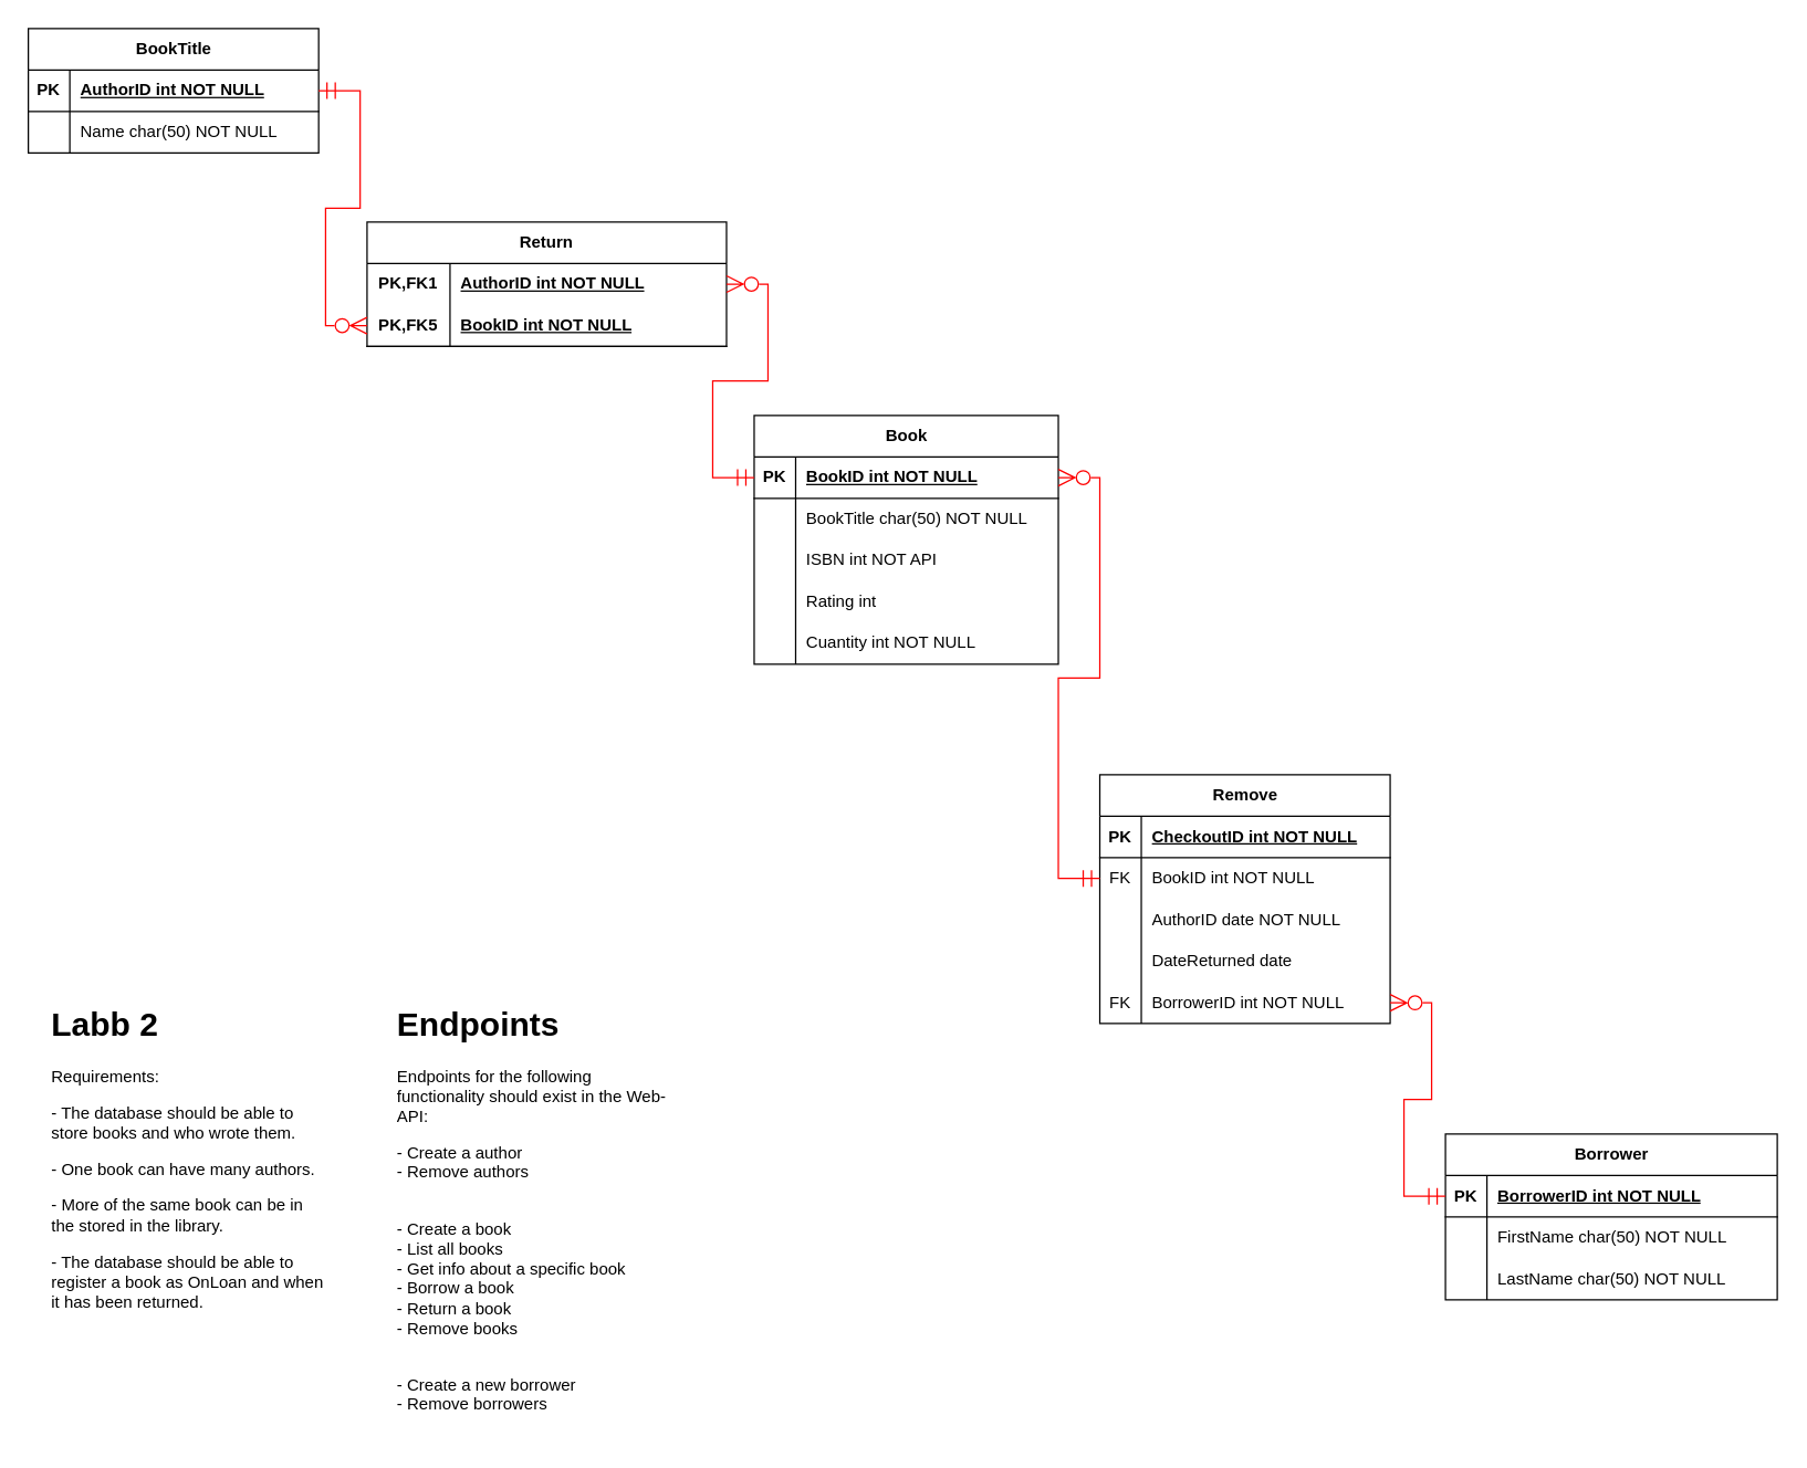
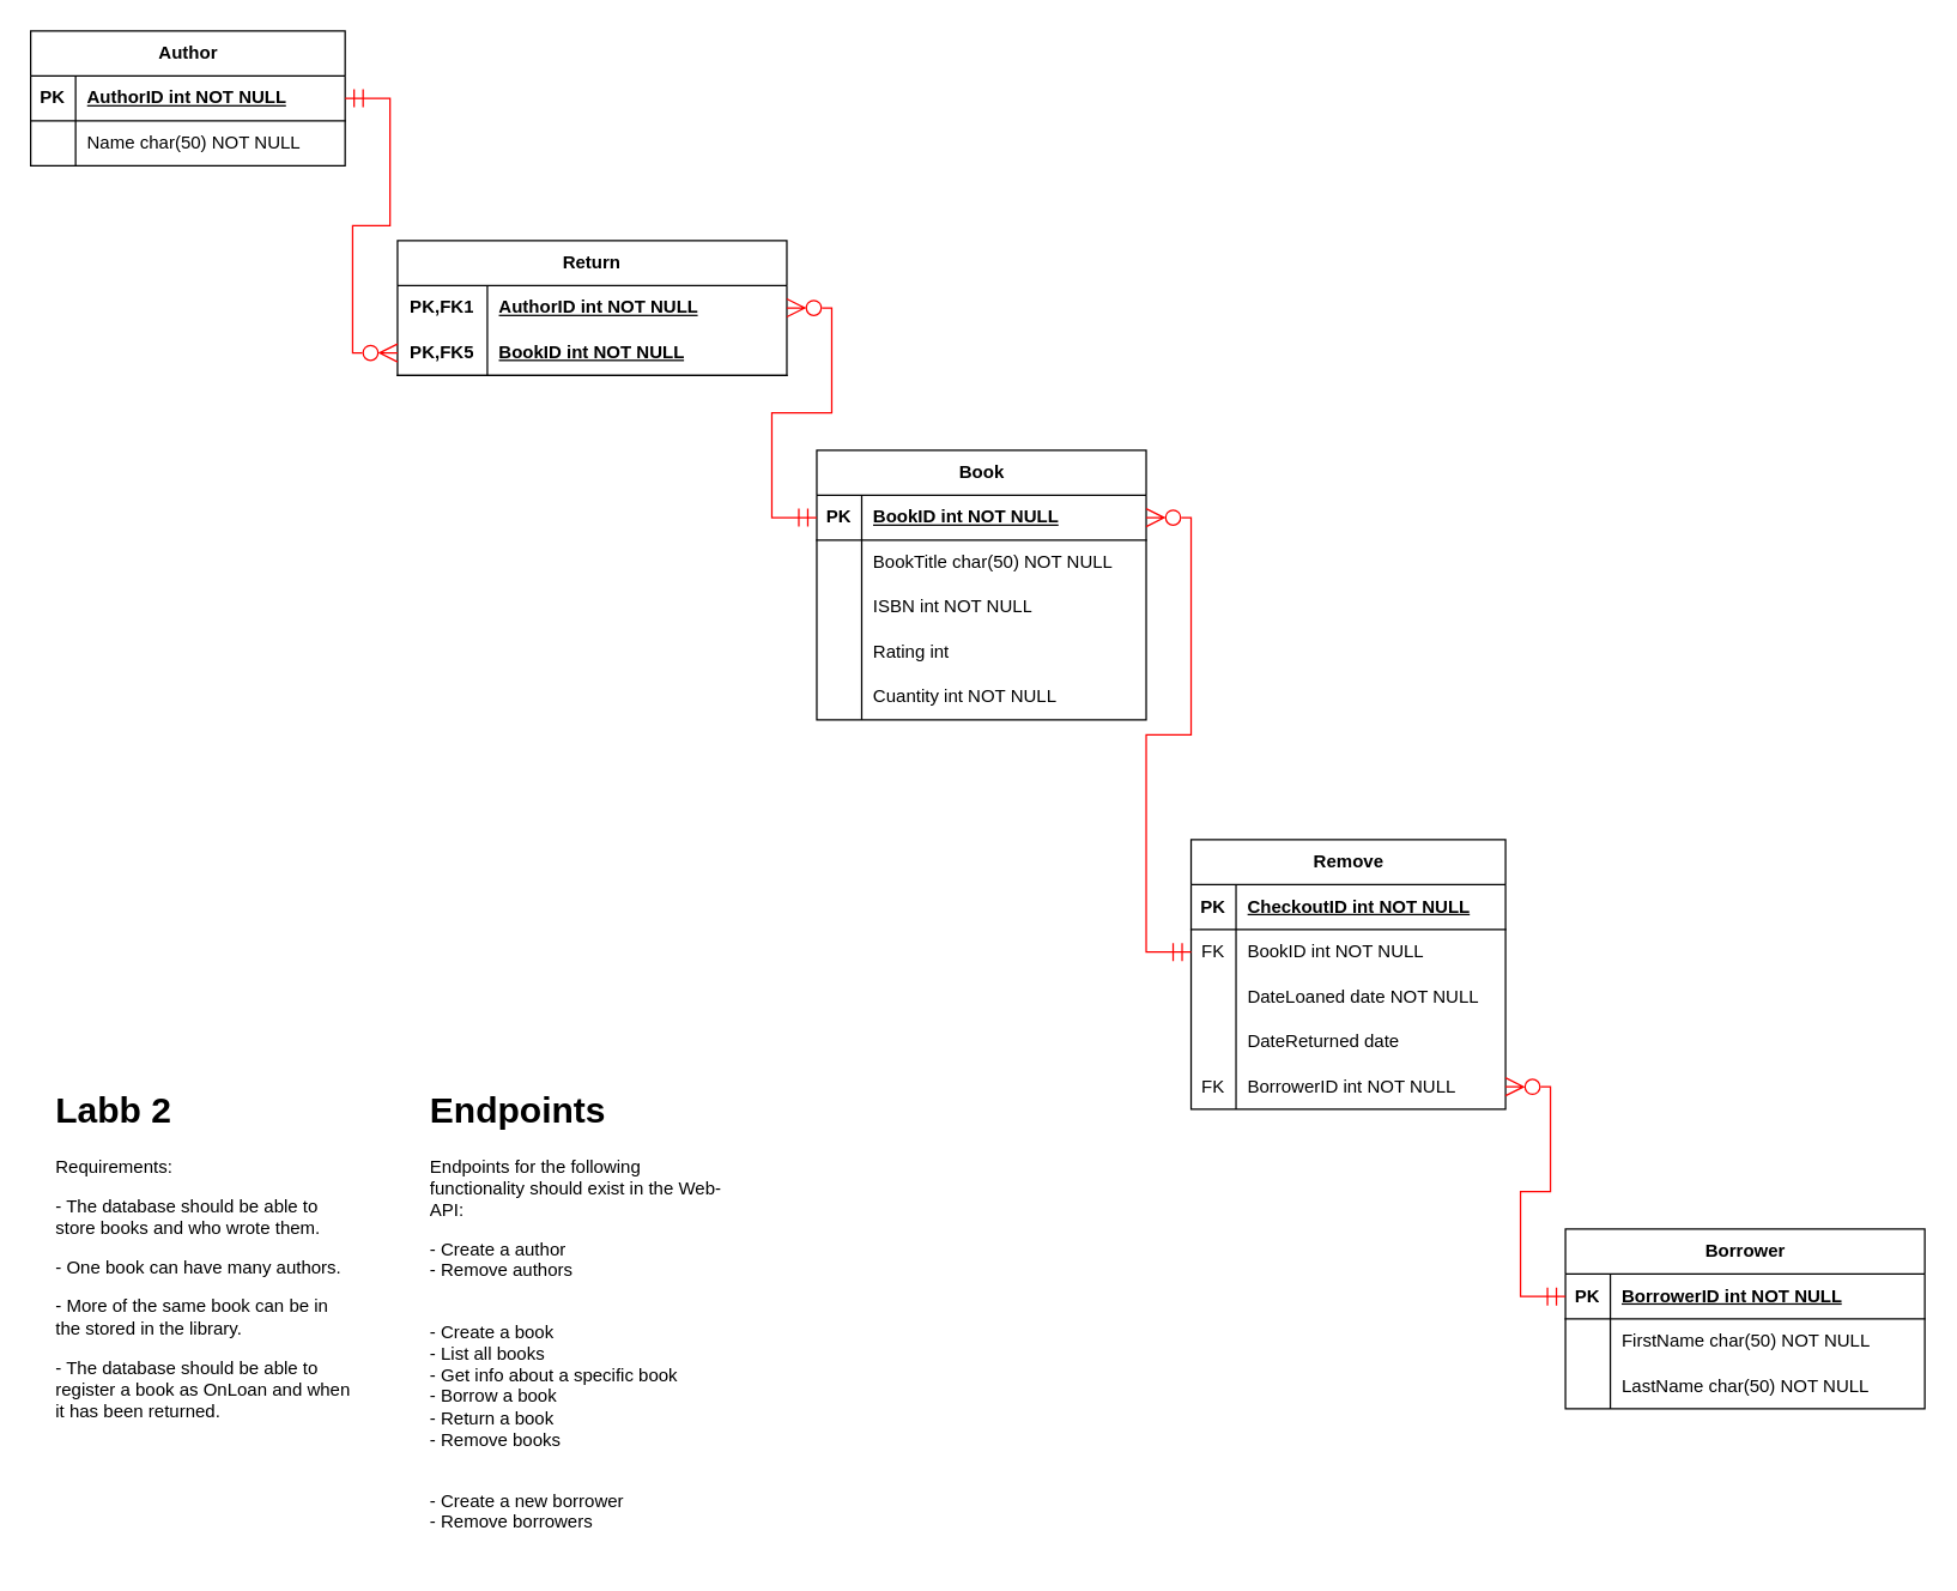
- <mxCell id="4" value="BookTitle" style="shape=table;startSize=30;container=1;collapsible=1;childLayout=tableLayout;fixedRows=1;rowLines=0;fontStyle=1;align=center;resizeLast=1;html=1;" vertex="1" parent="1"><mxGeometry x="20" y="20" width="210" height="90" as="geometry" /></mxCell>
+ <mxCell id="4" value="Author" style="shape=table;startSize=30;container=1;collapsible=1;childLayout=tableLayout;fixedRows=1;rowLines=0;fontStyle=1;align=center;resizeLast=1;html=1;" vertex="1" parent="1"><mxGeometry x="20" y="20" width="210" height="90" as="geometry" /></mxCell>
- <mxCell id="20" value="ISBN int NOT API" style="shape=partialRectangle;connectable=0;fillColor=none;top=0;left=0;bottom=0;right=0;align=left;spacingLeft=6;overflow=hidden;whiteSpace=wrap;html=1;" vertex="1" parent="18"><mxGeometry x="30" width="190" height="30" as="geometry"><mxRectangle width="190" height="30" as="alternateBounds" /></mxGeometry></mxCell>
+ <mxCell id="20" value="ISBN int NOT NULL" style="shape=partialRectangle;connectable=0;fillColor=none;top=0;left=0;bottom=0;right=0;align=left;spacingLeft=6;overflow=hidden;whiteSpace=wrap;html=1;" vertex="1" parent="18"><mxGeometry x="30" width="190" height="30" as="geometry"><mxRectangle width="190" height="30" as="alternateBounds" /></mxGeometry></mxCell>
- <mxCell id="55" value="AuthorID date NOT NULL" style="shape=partialRectangle;connectable=0;fillColor=none;top=0;left=0;bottom=0;right=0;align=left;spacingLeft=6;overflow=hidden;whiteSpace=wrap;html=1;" vertex="1" parent="53"><mxGeometry x="30" width="180" height="30" as="geometry"><mxRectangle width="180" height="30" as="alternateBounds" /></mxGeometry></mxCell>
+ <mxCell id="55" value="DateLoaned date NOT NULL" style="shape=partialRectangle;connectable=0;fillColor=none;top=0;left=0;bottom=0;right=0;align=left;spacingLeft=6;overflow=hidden;whiteSpace=wrap;html=1;" vertex="1" parent="53"><mxGeometry x="30" width="180" height="30" as="geometry"><mxRectangle width="180" height="30" as="alternateBounds" /></mxGeometry></mxCell>
